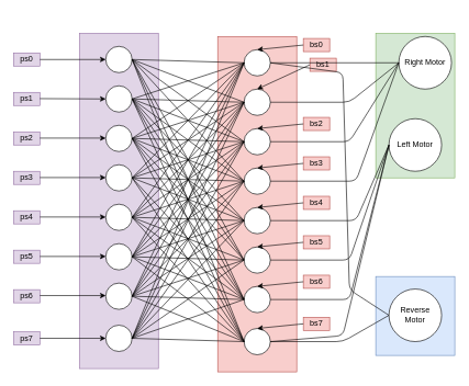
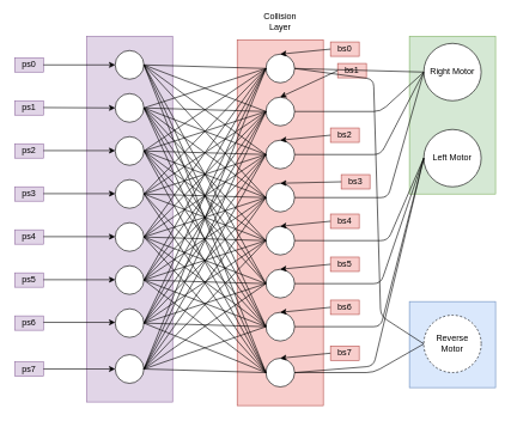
+ <mxCell id="62" value="Collision Layer" style="text;html=1;strokeColor=none;fillColor=none;align=center;verticalAlign=middle;whiteSpace=wrap;rounded=0;" vertex="1" parent="1"><mxGeometry x="370" y="20" width="40" height="20" as="geometry" /></mxCell>
- <mxCell id="64" value="Right Motor" style="ellipse;whiteSpace=wrap;html=1;aspect=fixed;" vertex="1" parent="1"><mxGeometry x="605" y="55" width="80" height="80" as="geometry" /></mxCell>
+ <mxCell id="64" value="Right Motor" style="ellipse;whiteSpace=wrap;html=1;aspect=fixed;" vertex="1" parent="1"><mxGeometry x="590" y="60" width="80" height="80" as="geometry" /></mxCell>
- <mxCell id="68" value="bs3" style="text;html=1;strokeColor=#b85450;fillColor=#f8cecc;align=center;verticalAlign=middle;whiteSpace=wrap;rounded=0;" vertex="1" parent="1"><mxGeometry x="460" y="238" width="40" height="20" as="geometry" /></mxCell>
+ <mxCell id="68" value="bs3" style="text;html=1;strokeColor=#b85450;fillColor=#f8cecc;align=center;verticalAlign=middle;whiteSpace=wrap;rounded=0;" vertex="1" parent="1"><mxGeometry x="475" y="243" width="40" height="20" as="geometry" /></mxCell>
- <mxCell id="81" value="Reverse Motor&lt;br&gt;" style="ellipse;whiteSpace=wrap;html=1;aspect=fixed;" vertex="1" parent="1"><mxGeometry x="590" y="439" width="80" height="80" as="geometry" /></mxCell>
+ <mxCell id="81" value="Reverse Motor&lt;br&gt;" style="ellipse;whiteSpace=wrap;html=1;aspect=fixed;dashed=1;" vertex="1" parent="1"><mxGeometry x="590" y="439" width="80" height="80" as="geometry" /></mxCell>
